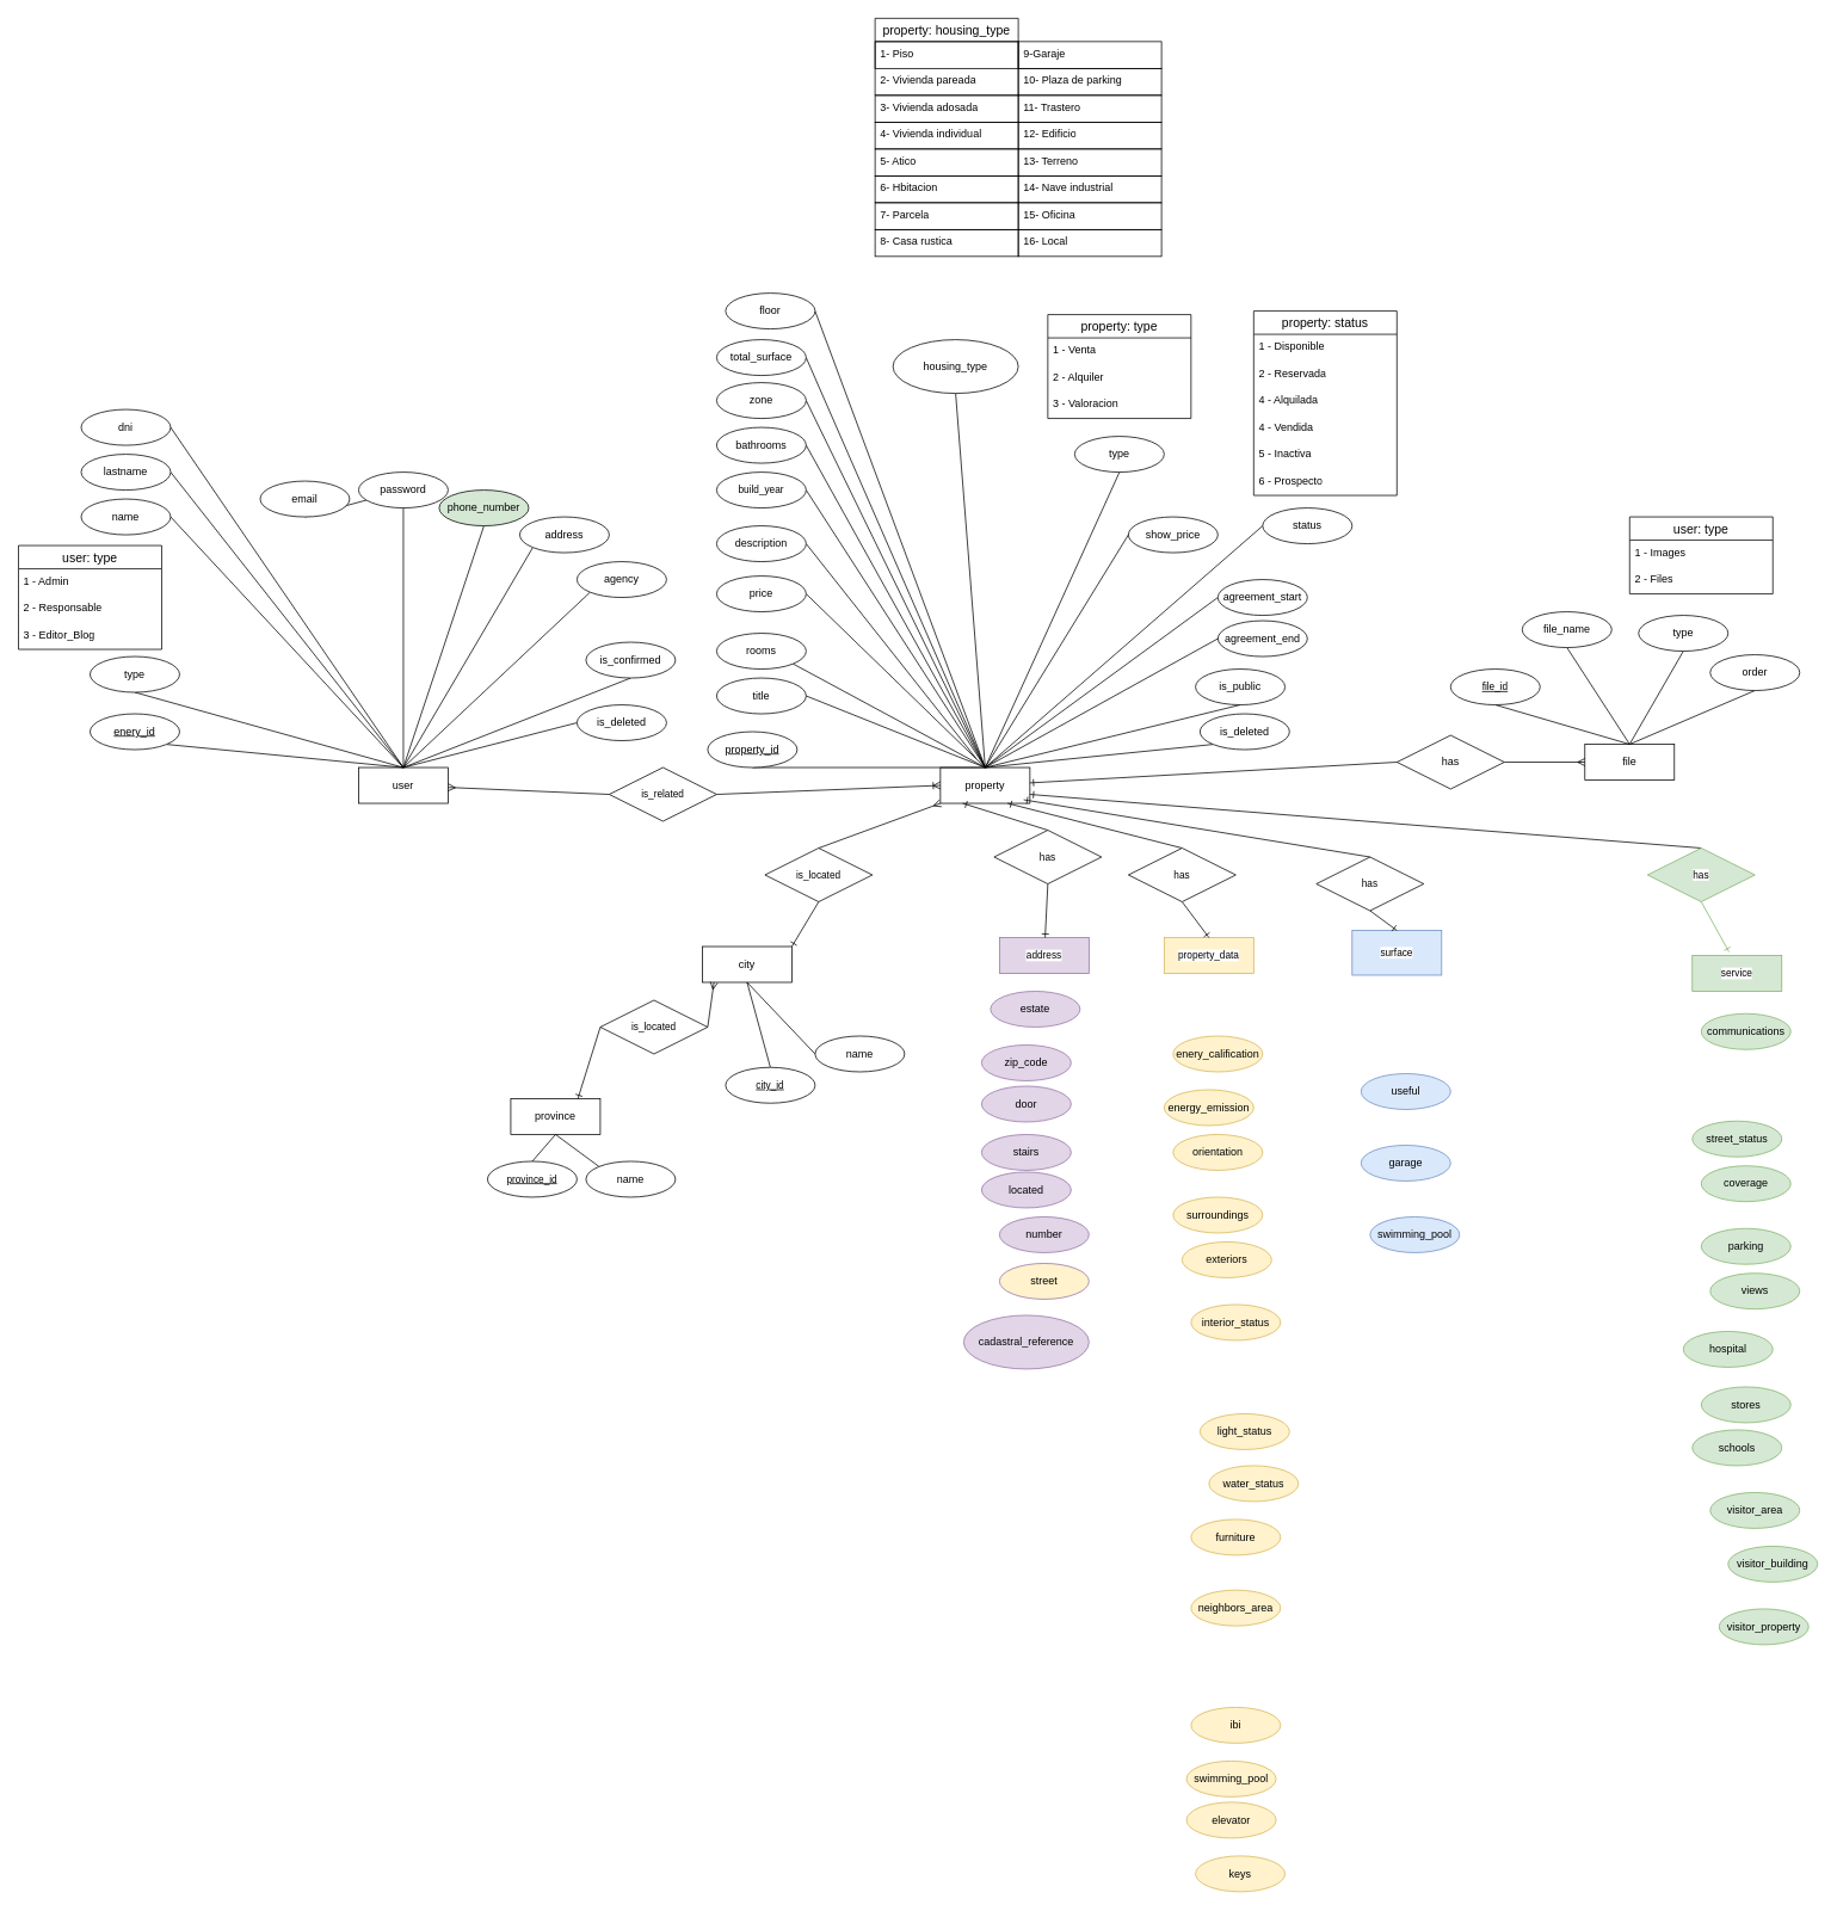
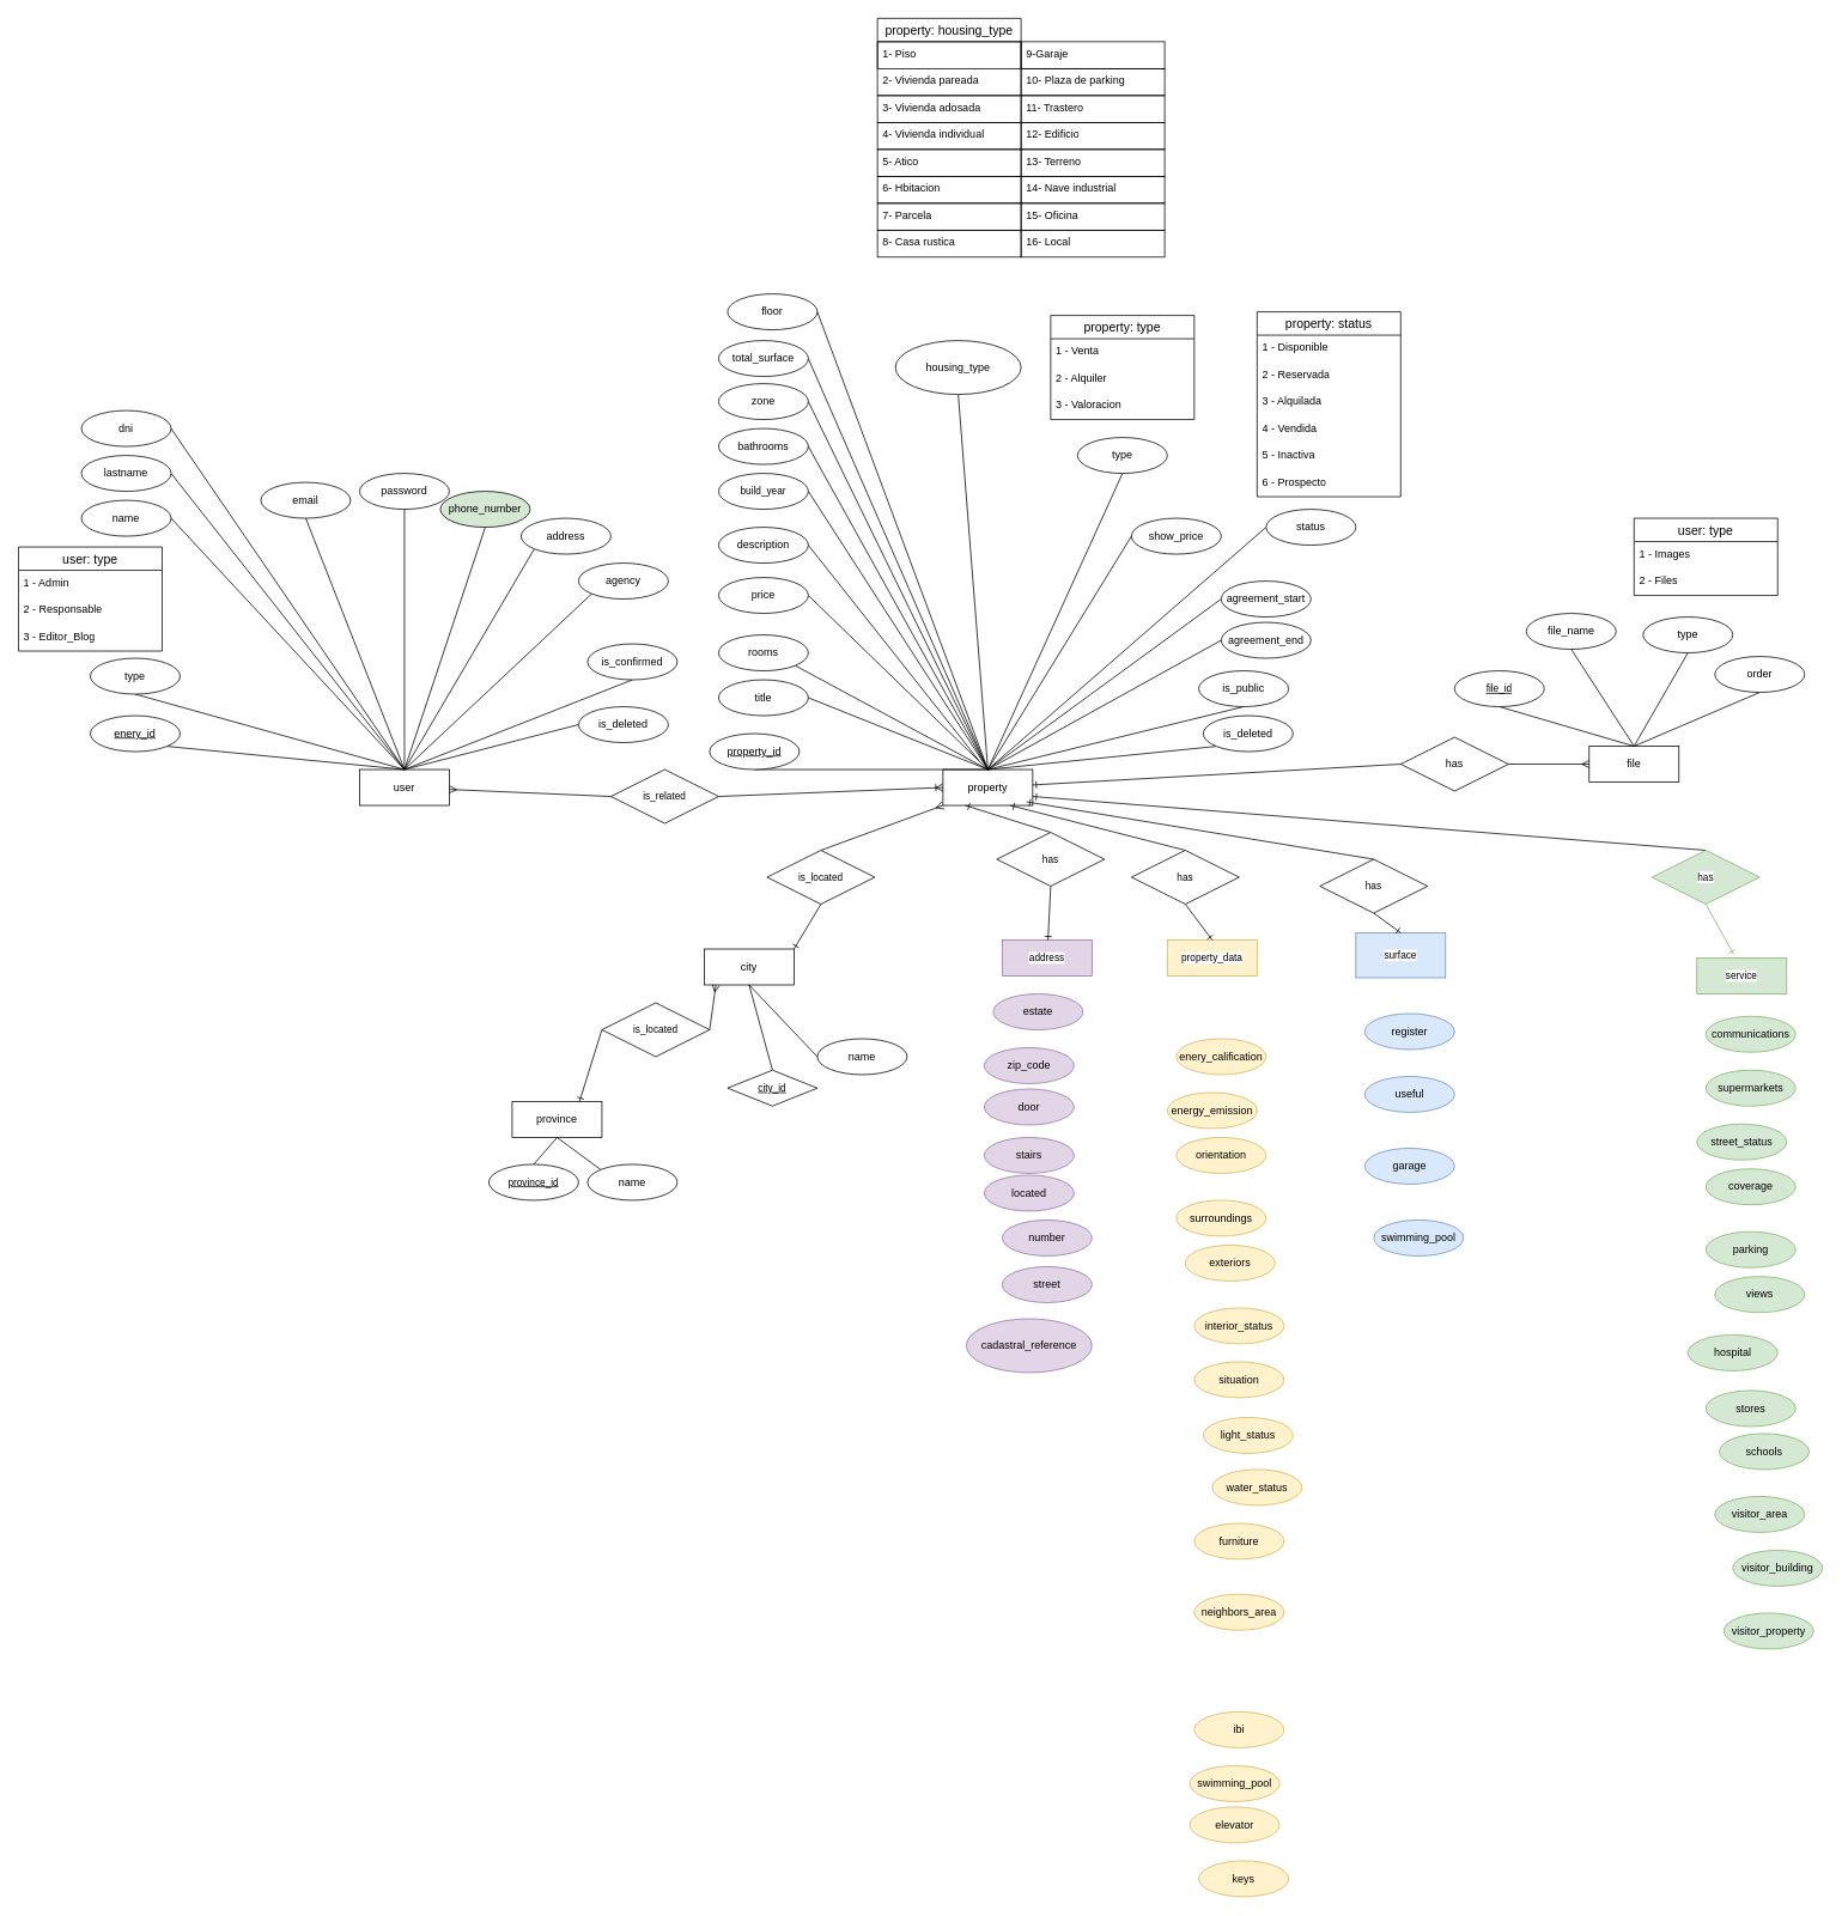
- <mxCell id="56" value="4 - Alquilada" style="text;strokeColor=none;fillColor=none;spacingLeft=4;spacingRight=4;overflow=hidden;rotatable=0;points=[[0,0.5],[1,0.5]];portConstraint=eastwest;fontSize=12;whiteSpace=wrap;html=1;" parent="53" vertex="1"><mxGeometry y="86" width="160" height="30" as="geometry" /></mxCell>
+ <mxCell id="56" value="3 - Alquilada" style="text;strokeColor=none;fillColor=none;spacingLeft=4;spacingRight=4;overflow=hidden;rotatable=0;points=[[0,0.5],[1,0.5]];portConstraint=eastwest;fontSize=12;whiteSpace=wrap;html=1;" parent="53" vertex="1"><mxGeometry y="86" width="160" height="30" as="geometry" /></mxCell>
- <mxCell id="169" style="rounded=0;orthogonalLoop=1;jettySize=auto;html=1;exitX=0.5;exitY=1;exitDx=0;exitDy=0;endArrow=none;endFill=0;" edge="1" parent="1" source="170" target="178"><mxGeometry relative="1" as="geometry"><mxPoint x="440" y="817" as="targetPoint" /></mxGeometry></mxCell>
+ <mxCell id="169" style="rounded=0;orthogonalLoop=1;jettySize=auto;html=1;exitX=0.5;exitY=1;exitDx=0;exitDy=0;endArrow=none;endFill=0;entryX=0.5;entryY=0;entryDx=0;entryDy=0;" edge="1" parent="1" source="170" target="2"><mxGeometry relative="1" as="geometry"><mxPoint x="440" y="817" as="targetPoint" /></mxGeometry></mxCell>
+ <mxCell id="50" value="register" style="ellipse;whiteSpace=wrap;html=1;align=center;fillColor=#dae8fc;strokeColor=#6c8ebf;" parent="1" vertex="1"><mxGeometry x="1520" y="1129" width="100" height="40" as="geometry" /></mxCell>
- <mxCell id="69" value="city_id" style="ellipse;whiteSpace=wrap;html=1;align=center;fontStyle=4;fontFamily=Helvetica;fontSize=11;fontColor=default;labelBackgroundColor=default;" parent="1" vertex="1"><mxGeometry x="810" y="1192" width="100" height="40" as="geometry" /></mxCell>
+ <mxCell id="69" value="city_id" style="rhombus;whiteSpace=wrap;html=1;align=center;fontStyle=4;fontFamily=Helvetica;fontSize=11;fontColor=default;labelBackgroundColor=default;" parent="1" vertex="1"><mxGeometry x="810" y="1192" width="100" height="40" as="geometry" /></mxCell>
+ <mxCell id="107" value="supermarkets" style="ellipse;whiteSpace=wrap;html=1;align=center;fillColor=#d5e8d4;strokeColor=#82b366;" parent="1" vertex="1"><mxGeometry x="1900" y="1192" width="100" height="40" as="geometry" /></mxCell>
- <mxCell id="84" value="street" style="ellipse;whiteSpace=wrap;html=1;align=center;fillColor=#fff2cc;strokeColor=#9673a6;" parent="1" vertex="1"><mxGeometry x="1116" y="1411" width="100" height="40" as="geometry" /></mxCell>
+ <mxCell id="84" value="street" style="ellipse;whiteSpace=wrap;html=1;align=center;fillColor=#e1d5e7;strokeColor=#9673a6;" parent="1" vertex="1"><mxGeometry x="1116" y="1411" width="100" height="40" as="geometry" /></mxCell>
+ <mxCell id="100" value="situation" style="ellipse;whiteSpace=wrap;html=1;align=center;fillColor=#fff2cc;strokeColor=#d6b656;" parent="1" vertex="1"><mxGeometry x="1330" y="1517" width="100" height="40" as="geometry" /></mxCell>
- <mxCell id="114" value="schools" style="ellipse;whiteSpace=wrap;html=1;align=center;fillColor=#d5e8d4;strokeColor=#82b366;" parent="1" vertex="1"><mxGeometry x="1890" y="1597" width="100" height="40" as="geometry" /></mxCell>
+ <mxCell id="114" value="schools" style="ellipse;whiteSpace=wrap;html=1;align=center;fillColor=#d5e8d4;strokeColor=#82b366;" parent="1" vertex="1"><mxGeometry x="1915" y="1597" width="100" height="40" as="geometry" /></mxCell>
